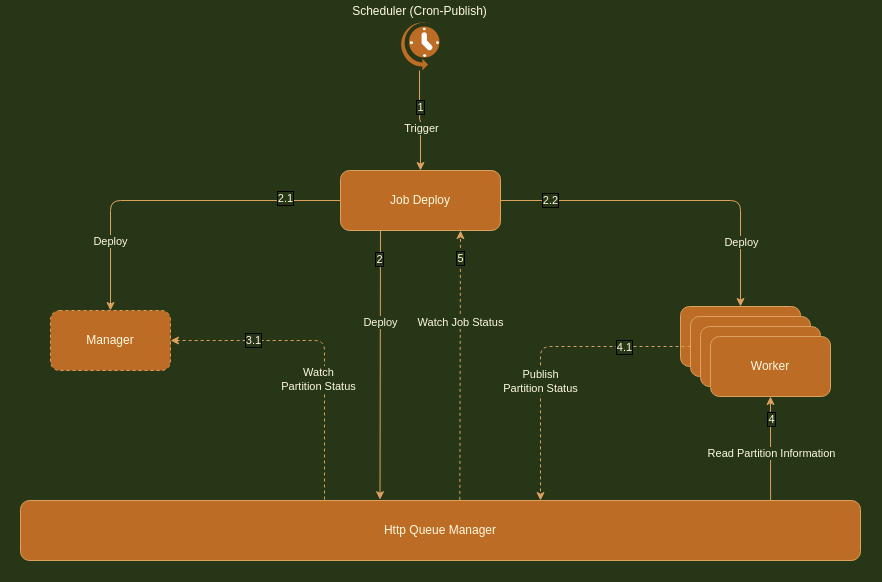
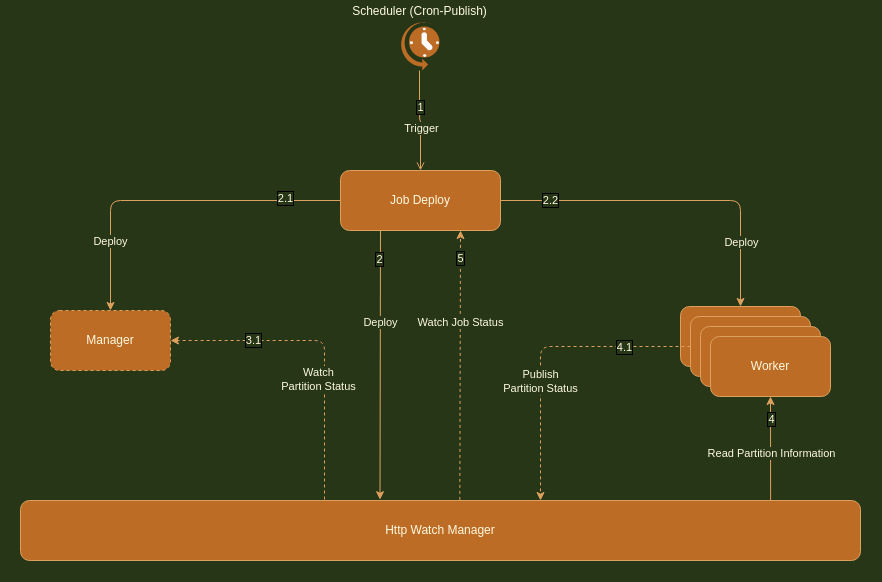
- <mxCell id="21" style="edgeStyle=orthogonalEdgeStyle;orthogonalLoop=1;jettySize=auto;html=1;startArrow=none;startFill=0;endArrow=classic;endFill=1;labelBackgroundColor=#283618;strokeColor=#DDA15E;fontColor=#FEFAE0;" parent="1" source="24" target="14" edge="1"><mxGeometry relative="1" as="geometry" /></mxCell>
+ <mxCell id="21" style="edgeStyle=orthogonalEdgeStyle;orthogonalLoop=1;jettySize=auto;html=1;startArrow=none;startFill=0;endArrow=open;endFill=1;labelBackgroundColor=#283618;strokeColor=#DDA15E;fontColor=#FEFAE0;" parent="1" source="24" target="14" edge="1"><mxGeometry relative="1" as="geometry" /></mxCell>
- <mxCell id="7" value="Http Queue Manager" style="whiteSpace=wrap;html=1;rounded=1;fillColor=#BC6C25;strokeColor=#DDA15E;fontColor=#FEFAE0;" parent="1" vertex="1"><mxGeometry x="20" y="500" width="840" height="60" as="geometry" /></mxCell>
+ <mxCell id="7" value="Http Watch Manager" style="whiteSpace=wrap;html=1;rounded=1;fillColor=#BC6C25;strokeColor=#DDA15E;fontColor=#FEFAE0;" parent="1" vertex="1"><mxGeometry x="20" y="500" width="840" height="60" as="geometry" /></mxCell>
